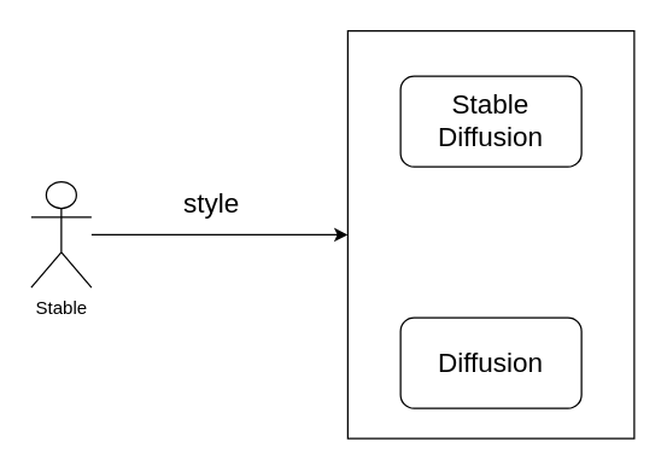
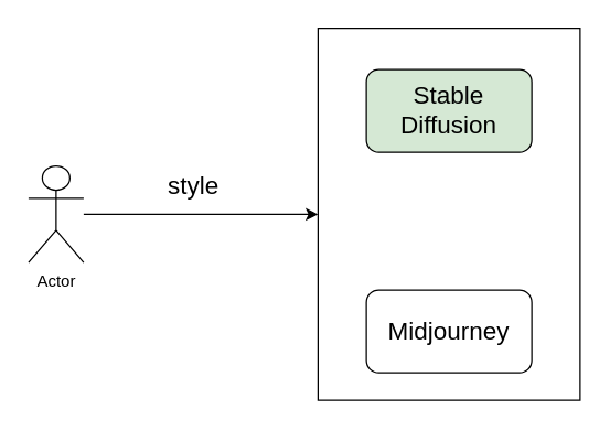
- <mxCell id="3" value="&lt;font style=&quot;font-size: 18px;&quot;&gt;Stable Diffusion&lt;/font&gt;" style="rounded=1;whiteSpace=wrap;html=1;" vertex="1" parent="1"><mxGeometry x="265" y="50" width="120" height="60" as="geometry" /></mxCell>
+ <mxCell id="3" value="&lt;font style=&quot;font-size: 18px;&quot;&gt;Stable Diffusion&lt;/font&gt;" style="rounded=1;whiteSpace=wrap;html=1;fillColor=#d5e8d4;" vertex="1" parent="1"><mxGeometry x="265" y="50" width="120" height="60" as="geometry" /></mxCell>
- <mxCell id="6" value="Stable" style="shape=umlActor;verticalLabelPosition=bottom;verticalAlign=top;html=1;outlineConnect=0;" vertex="1" parent="1"><mxGeometry x="20" y="120" width="40" height="70" as="geometry" /></mxCell>
+ <mxCell id="6" value="Actor" style="shape=umlActor;verticalLabelPosition=bottom;verticalAlign=top;html=1;outlineConnect=0;" vertex="1" parent="1"><mxGeometry x="20" y="120" width="40" height="70" as="geometry" /></mxCell>
- <mxCell id="4" value="&lt;span style=&quot;font-size: 18px;&quot;&gt;Diffusion&lt;/span&gt;" style="rounded=1;whiteSpace=wrap;html=1;" vertex="1" parent="1"><mxGeometry x="265" y="210" width="120" height="60" as="geometry" /></mxCell>
+ <mxCell id="4" value="&lt;span style=&quot;font-size: 18px;&quot;&gt;Midjourney&lt;/span&gt;" style="rounded=1;whiteSpace=wrap;html=1;" vertex="1" parent="1"><mxGeometry x="265" y="210" width="120" height="60" as="geometry" /></mxCell>
